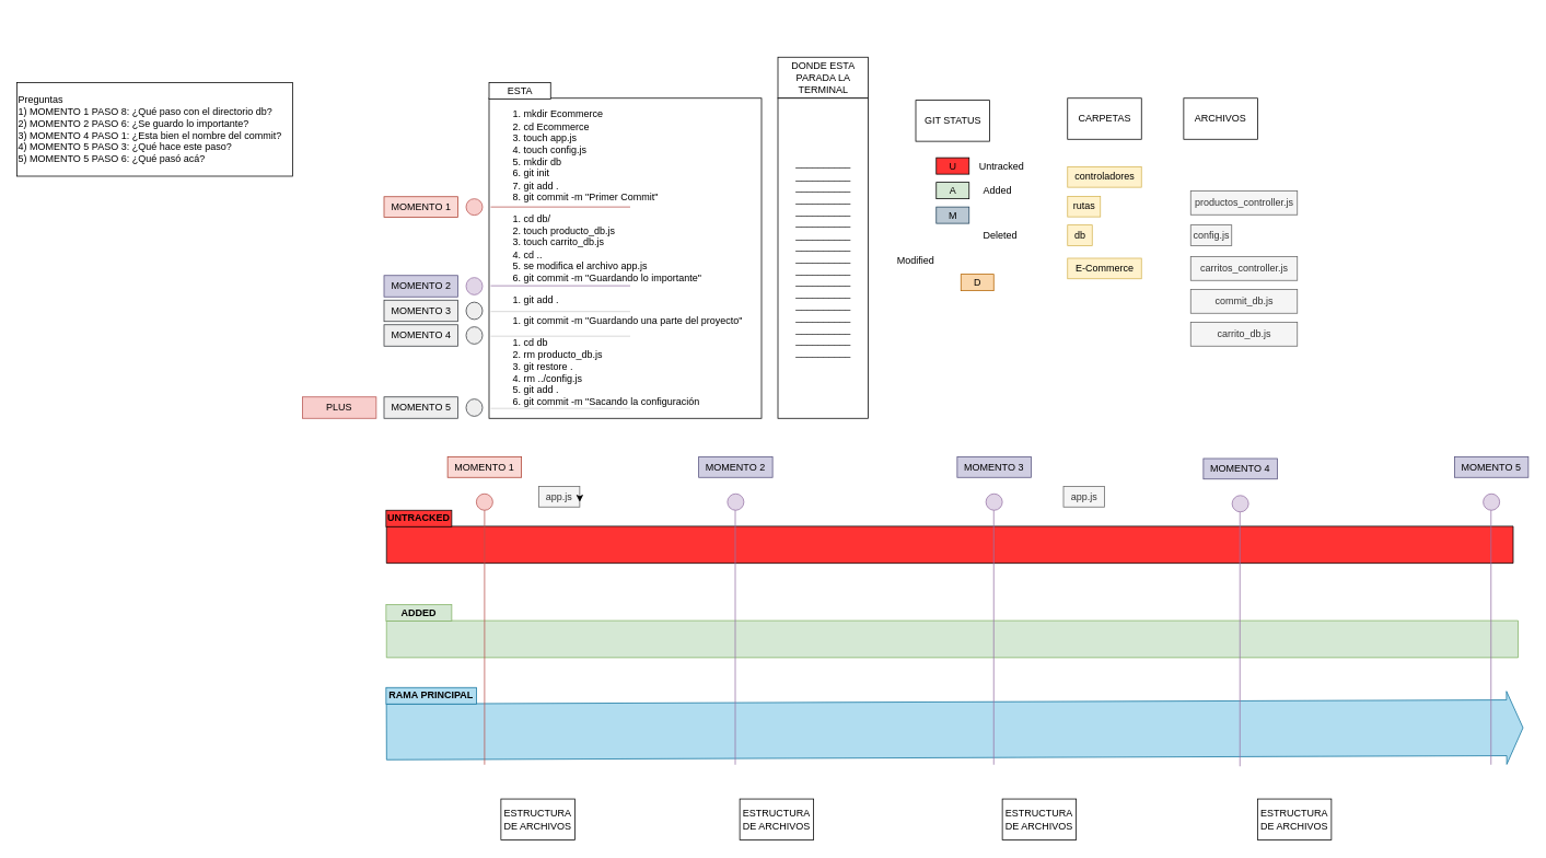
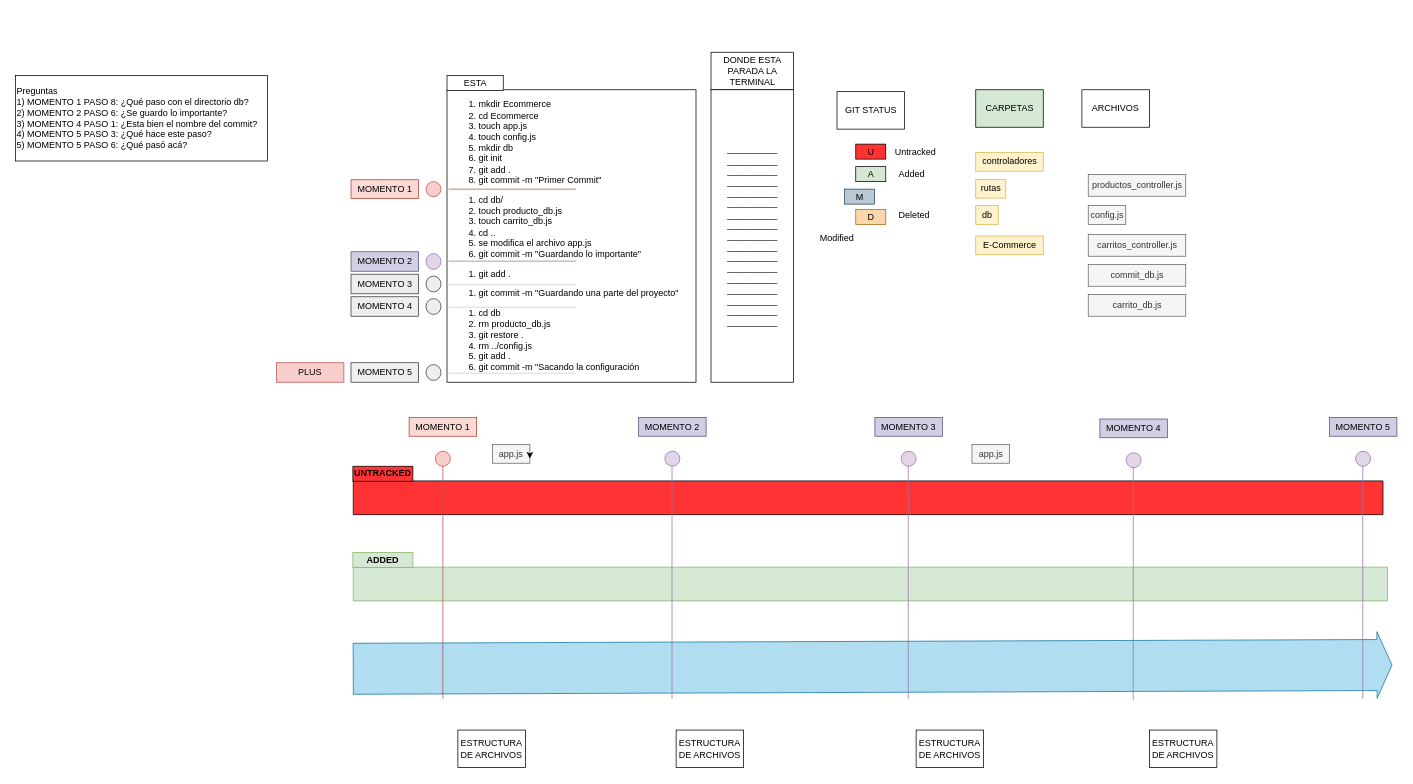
- <mxCell id="28" value="CARPETAS" style="rounded=0;whiteSpace=wrap;html=1;" parent="1" vertex="1"><mxGeometry x="1300.5" y="119" width="90" height="50" as="geometry" /></mxCell>
+ <mxCell id="28" value="CARPETAS" style="rounded=0;whiteSpace=wrap;html=1;fillColor=#d5e8d4;" parent="1" vertex="1"><mxGeometry x="1300.5" y="119" width="90" height="50" as="geometry" /></mxCell>
- <mxCell id="13" value="M" style="rounded=0;whiteSpace=wrap;html=1;fillColor=#bac8d3;strokeColor=#23445d;" parent="1" vertex="1"><mxGeometry x="1140.5" y="251.5" width="40" height="20" as="geometry" /></mxCell>
+ <mxCell id="13" value="M" style="rounded=0;whiteSpace=wrap;html=1;fillColor=#bac8d3;strokeColor=#23445d;" parent="1" vertex="1"><mxGeometry x="1125.5" y="251.5" width="40" height="20" as="geometry" /></mxCell>
- <mxCell id="34" value="D" style="rounded=0;whiteSpace=wrap;html=1;fillColor=#fad7ac;strokeColor=#b46504;" parent="1" vertex="1"><mxGeometry x="1170.5" y="333.5" width="40" height="20" as="geometry" /></mxCell>
+ <mxCell id="34" value="D" style="rounded=0;whiteSpace=wrap;html=1;fillColor=#fad7ac;strokeColor=#b46504;" parent="1" vertex="1"><mxGeometry x="1140.5" y="278.5" width="40" height="20" as="geometry" /></mxCell>
- <mxCell id="7" value="RAMA PRINCIPAL" style="rounded=0;whiteSpace=wrap;html=1;fillColor=#b1ddf0;strokeColor=#10739e;fontStyle=1" parent="1" vertex="1"><mxGeometry x="470" y="837" width="110" height="20" as="geometry" /></mxCell>
